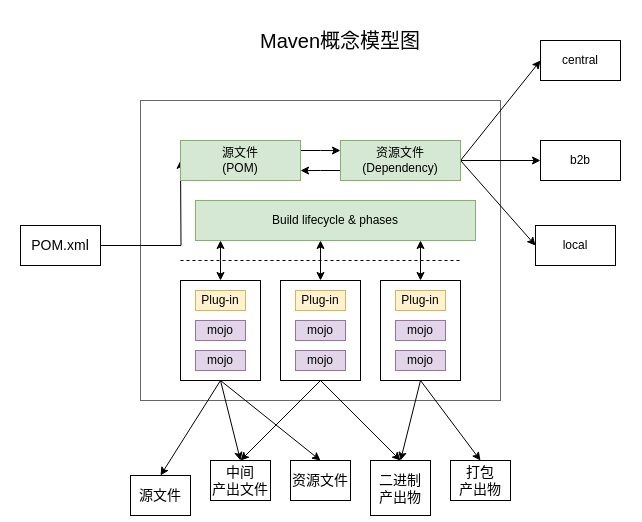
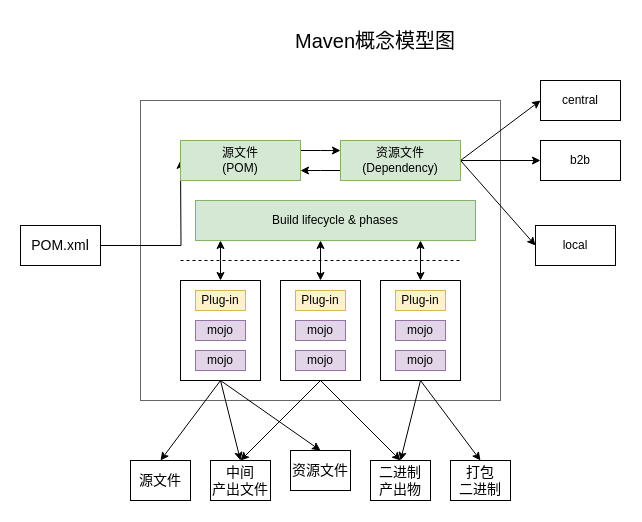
- <mxCell id="2" value="Maven概念模型图" style="text;html=1;align=center;verticalAlign=middle;whiteSpace=wrap;rounded=0;fontSize=20;" vertex="1" parent="1"><mxGeometry x="220" y="20" width="240" height="40" as="geometry" /></mxCell>
+ <mxCell id="2" value="Maven概念模型图" style="text;html=1;align=center;verticalAlign=middle;whiteSpace=wrap;rounded=0;fontSize=20;" vertex="1" parent="1"><mxGeometry x="255" y="20" width="240" height="40" as="geometry" /></mxCell>
- <mxCell id="13" value="central" style="rounded=0;whiteSpace=wrap;html=1;" vertex="1" parent="1"><mxGeometry x="540" y="40" width="80" height="40" as="geometry" /></mxCell>
+ <mxCell id="13" value="central" style="rounded=0;whiteSpace=wrap;html=1;" vertex="1" parent="1"><mxGeometry x="540" y="80" width="80" height="40" as="geometry" /></mxCell>
- <mxCell id="39" value="&lt;span style=&quot;font-size: 14px;&quot;&gt;资源文件&lt;/span&gt;" style="rounded=0;whiteSpace=wrap;html=1;" vertex="1" parent="1"><mxGeometry x="290" y="460" width="60" height="40" as="geometry" /></mxCell>
+ <mxCell id="39" value="&lt;span style=&quot;font-size: 14px;&quot;&gt;资源文件&lt;/span&gt;" style="rounded=0;whiteSpace=wrap;html=1;" vertex="1" parent="1"><mxGeometry x="290" y="450" width="60" height="40" as="geometry" /></mxCell>
- <mxCell id="41" value="&lt;span style=&quot;font-size: 14px;&quot;&gt;打包&lt;/span&gt;&lt;div&gt;&lt;span style=&quot;font-size: 14px;&quot;&gt;产出物&lt;/span&gt;&lt;/div&gt;" style="rounded=0;whiteSpace=wrap;html=1;" vertex="1" parent="1"><mxGeometry x="450" y="460" width="60" height="40" as="geometry" /></mxCell>
+ <mxCell id="41" value="&lt;span style=&quot;font-size: 14px;&quot;&gt;打包&lt;/span&gt;&lt;div&gt;&lt;span style=&quot;font-size: 14px;&quot;&gt;二进制&lt;/span&gt;&lt;/div&gt;" style="rounded=0;whiteSpace=wrap;html=1;" vertex="1" parent="1"><mxGeometry x="450" y="460" width="60" height="40" as="geometry" /></mxCell>
- <mxCell id="40" value="&lt;span style=&quot;font-size: 14px;&quot;&gt;二进制&lt;/span&gt;&lt;div&gt;&lt;span style=&quot;font-size: 14px;&quot;&gt;产出物&lt;/span&gt;&lt;/div&gt;" style="rounded=0;whiteSpace=wrap;html=1;" vertex="1" parent="1"><mxGeometry x="370" y="460" width="60" height="55" as="geometry" /></mxCell>
+ <mxCell id="40" value="&lt;span style=&quot;font-size: 14px;&quot;&gt;二进制&lt;/span&gt;&lt;div&gt;&lt;span style=&quot;font-size: 14px;&quot;&gt;产出物&lt;/span&gt;&lt;/div&gt;" style="rounded=0;whiteSpace=wrap;html=1;" vertex="1" parent="1"><mxGeometry x="370" y="460" width="60" height="40" as="geometry" /></mxCell>
- <mxCell id="37" value="&lt;span style=&quot;font-size: 14px;&quot;&gt;源文件&lt;/span&gt;" style="rounded=0;whiteSpace=wrap;html=1;" vertex="1" parent="1"><mxGeometry x="130" y="475" width="60" height="40" as="geometry" /></mxCell>
+ <mxCell id="37" value="&lt;span style=&quot;font-size: 14px;&quot;&gt;源文件&lt;/span&gt;" style="rounded=0;whiteSpace=wrap;html=1;" vertex="1" parent="1"><mxGeometry x="130" y="460" width="60" height="40" as="geometry" /></mxCell>
